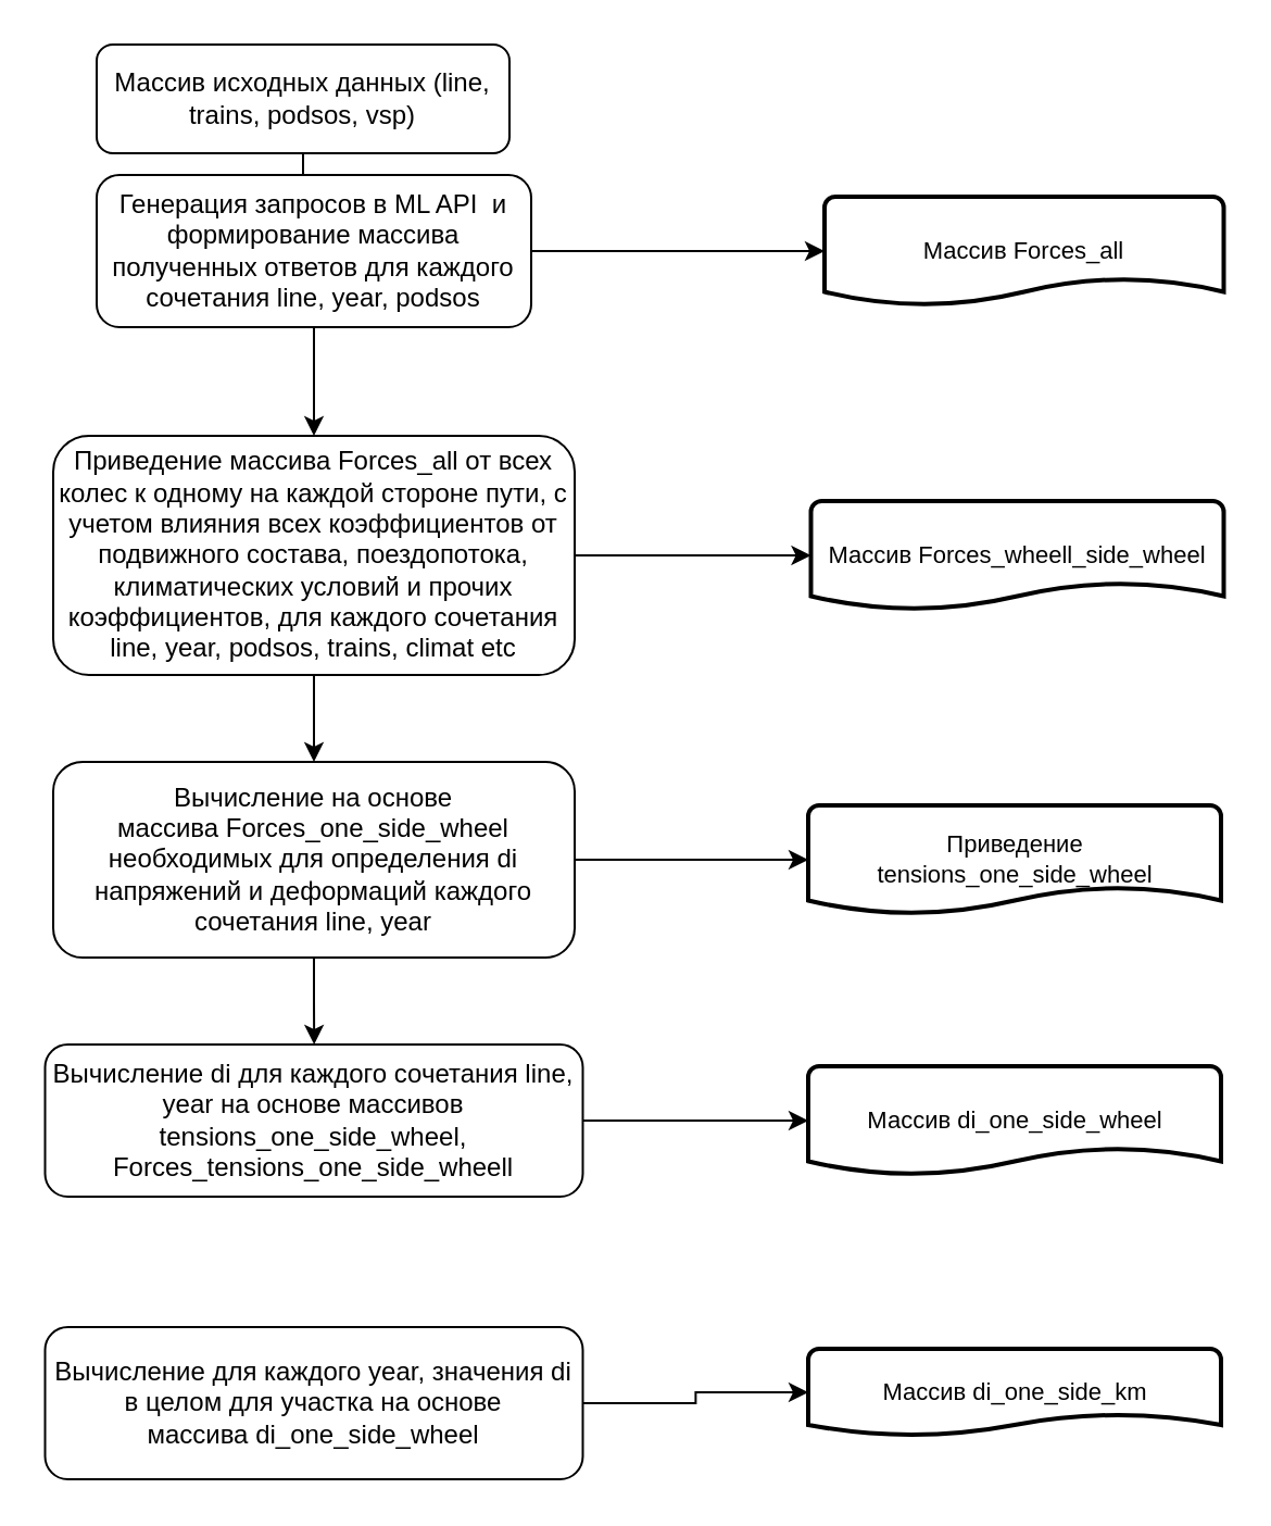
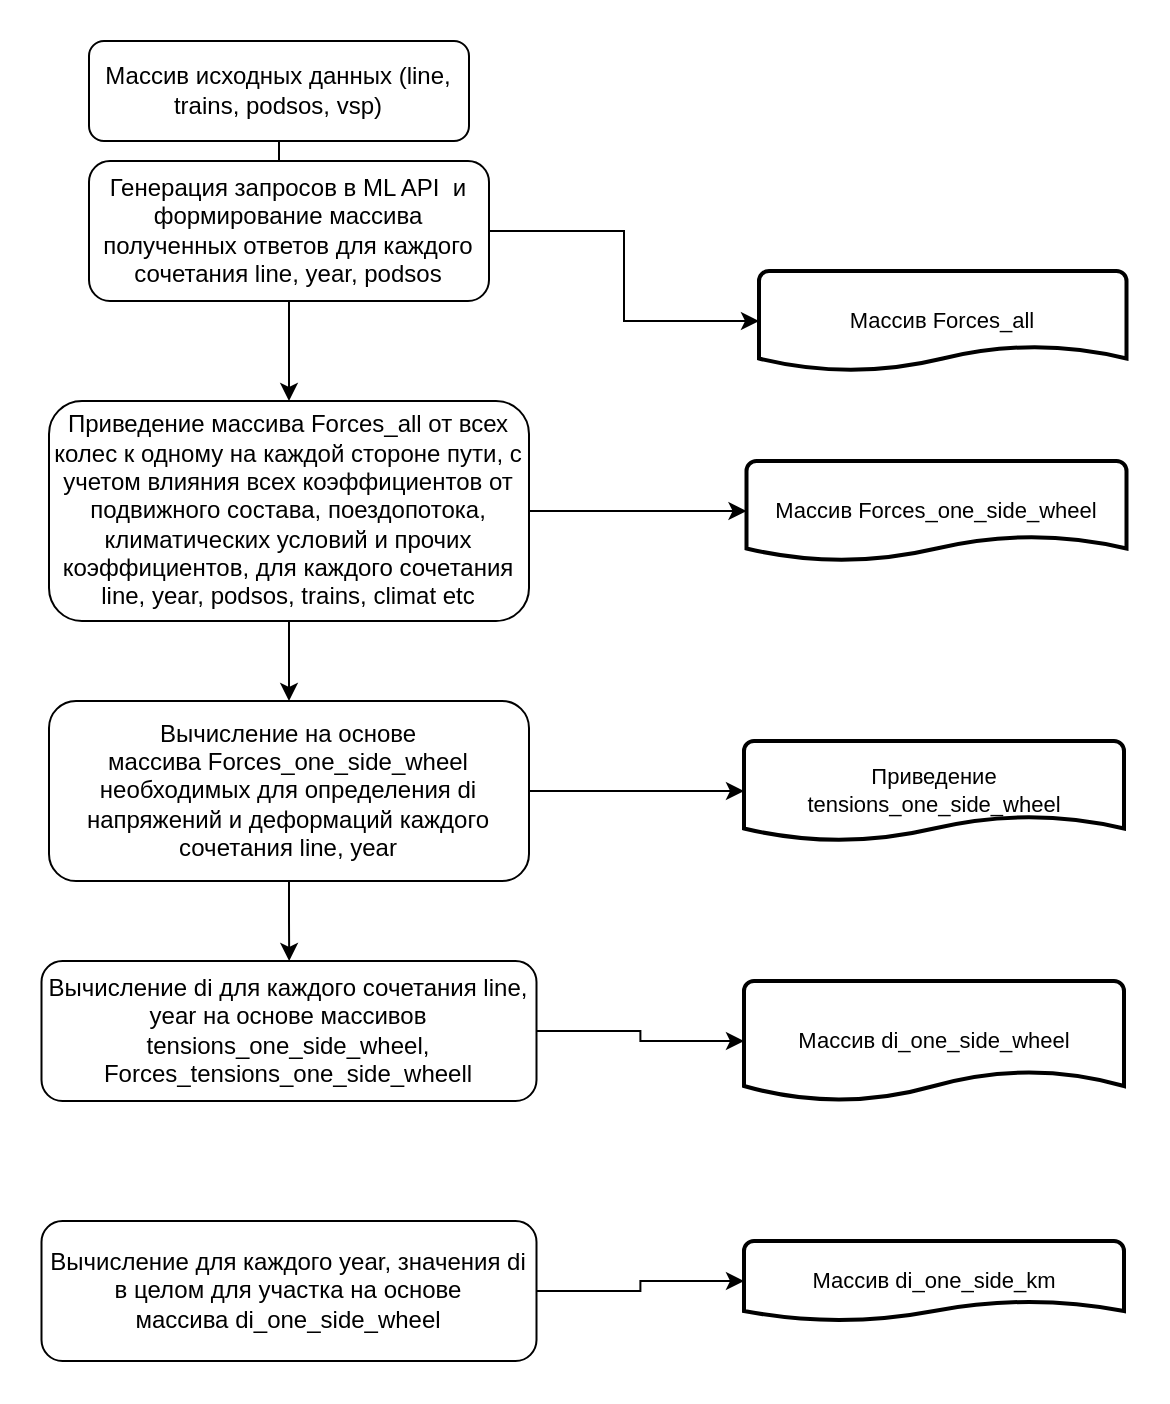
- <mxCell id="12" value="Массив Forces_all" style="strokeWidth=2;html=1;shape=mxgraph.flowchart.document2;whiteSpace=wrap;size=0.25;fontFamily=Helvetica;fontSize=11;fontColor=default;" vertex="1" parent="1"><mxGeometry x="379" y="90" width="183.75" height="50" as="geometry" /></mxCell>
+ <mxCell id="12" value="Массив Forces_all" style="strokeWidth=2;html=1;shape=mxgraph.flowchart.document2;whiteSpace=wrap;size=0.25;fontFamily=Helvetica;fontSize=11;fontColor=default;" vertex="1" parent="1"><mxGeometry x="379" y="135" width="183.75" height="50" as="geometry" /></mxCell>
- <mxCell id="13" value="Массив Forces_wheell_side_wheel" style="strokeWidth=2;html=1;shape=mxgraph.flowchart.document2;whiteSpace=wrap;size=0.25;fontFamily=Helvetica;fontSize=11;fontColor=default;" vertex="1" parent="1"><mxGeometry x="372.75" y="230" width="190" height="50" as="geometry" /></mxCell>
+ <mxCell id="13" value="Массив Forces_one_side_wheel" style="strokeWidth=2;html=1;shape=mxgraph.flowchart.document2;whiteSpace=wrap;size=0.25;fontFamily=Helvetica;fontSize=11;fontColor=default;" vertex="1" parent="1"><mxGeometry x="372.75" y="230" width="190" height="50" as="geometry" /></mxCell>
- <mxCell id="14" value="Массив di_one_side_wheel" style="strokeWidth=2;html=1;shape=mxgraph.flowchart.document2;whiteSpace=wrap;size=0.25;fontFamily=Helvetica;fontSize=11;fontColor=default;" vertex="1" parent="1"><mxGeometry x="371.5" y="490" width="190" height="50" as="geometry" /></mxCell>
+ <mxCell id="14" value="Массив di_one_side_wheel" style="strokeWidth=2;html=1;shape=mxgraph.flowchart.document2;whiteSpace=wrap;size=0.25;fontFamily=Helvetica;fontSize=11;fontColor=default;" vertex="1" parent="1"><mxGeometry x="371.5" y="490" width="190" height="60" as="geometry" /></mxCell>
